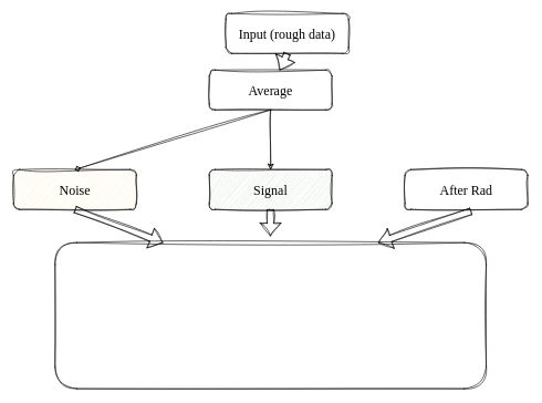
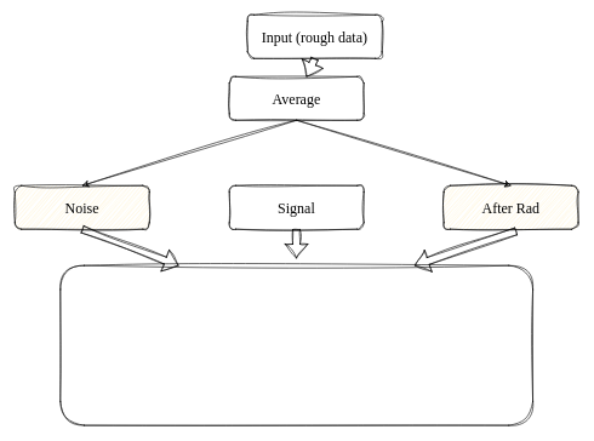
- <mxCell id="12" value="" style="endArrow=classic;html=1;rounded=0;sketch=1;hachureGap=4;jiggle=2;curveFitting=1;fontFamily=Architects Daughter;fontSource=https%3A%2F%2Ffonts.googleapis.com%2Fcss%3Ffamily%3DArchitects%2BDaughter;fontSize=16;entryX=0.5;entryY=0;entryDx=0;entryDy=0;exitX=0.5;exitY=1;exitDx=0;exitDy=0;" edge="1" parent="1" source="3" target="5"><mxGeometry width="50" height="50" relative="1" as="geometry"><mxPoint x="420" y="205" as="sourcePoint" /><mxPoint x="133" y="275" as="targetPoint" /></mxGeometry></mxCell>
+ <mxCell id="11" value="" style="endArrow=classic;html=1;rounded=0;sketch=1;hachureGap=4;jiggle=2;curveFitting=1;fontFamily=Architects Daughter;fontSource=https%3A%2F%2Ffonts.googleapis.com%2Fcss%3Ffamily%3DArchitects%2BDaughter;fontSize=16;entryX=0.5;entryY=0;entryDx=0;entryDy=0;exitX=0.5;exitY=1;exitDx=0;exitDy=0;" edge="1" parent="1" source="3" target="7"><mxGeometry width="50" height="50" relative="1" as="geometry"><mxPoint x="410" y="195" as="sourcePoint" /><mxPoint x="123" y="265" as="targetPoint" /></mxGeometry></mxCell>
- <mxCell id="10" value="" style="endArrow=diamond;html=1;rounded=0;sketch=1;hachureGap=4;jiggle=2;curveFitting=1;fontFamily=Architects Daughter;fontSource=https%3A%2F%2Ffonts.googleapis.com%2Fcss%3Ffamily%3DArchitects%2BDaughter;fontSize=16;entryX=0.5;entryY=0;entryDx=0;entryDy=0;exitX=0.5;exitY=1;exitDx=0;exitDy=0;" edge="1" parent="1" source="3" target="6"><mxGeometry width="50" height="50" relative="1" as="geometry"><mxPoint x="400" y="185" as="sourcePoint" /><mxPoint x="450" y="135" as="targetPoint" /></mxGeometry></mxCell>
+ <mxCell id="10" value="" style="endArrow=classic;html=1;rounded=0;sketch=1;hachureGap=4;jiggle=2;curveFitting=1;fontFamily=Architects Daughter;fontSource=https%3A%2F%2Ffonts.googleapis.com%2Fcss%3Ffamily%3DArchitects%2BDaughter;fontSize=16;entryX=0.5;entryY=0;entryDx=0;entryDy=0;exitX=0.5;exitY=1;exitDx=0;exitDy=0;" edge="1" parent="1" source="3" target="6"><mxGeometry width="50" height="50" relative="1" as="geometry"><mxPoint x="400" y="185" as="sourcePoint" /><mxPoint x="450" y="135" as="targetPoint" /></mxGeometry></mxCell>
- <mxCell id="5" value="Signal" style="rounded=1;whiteSpace=wrap;html=1;sketch=1;hachureGap=4;jiggle=2;curveFitting=1;fontFamily=Architects Daughter;fontSource=https%3A%2F%2Ffonts.googleapis.com%2Fcss%3Ffamily%3DArchitects%2BDaughter;fontSize=20;fillColor=#d5e8d4;" vertex="1" parent="1"><mxGeometry x="315" y="255" width="185" height="60" as="geometry" /></mxCell>
+ <mxCell id="5" value="Signal" style="rounded=1;whiteSpace=wrap;html=1;sketch=1;hachureGap=4;jiggle=2;curveFitting=1;fontFamily=Architects Daughter;fontSource=https%3A%2F%2Ffonts.googleapis.com%2Fcss%3Ffamily%3DArchitects%2BDaughter;fontSize=20;" vertex="1" parent="1"><mxGeometry x="315" y="255" width="185" height="60" as="geometry" /></mxCell>
- <mxCell id="7" value="After Rad" style="rounded=1;whiteSpace=wrap;html=1;sketch=1;hachureGap=4;jiggle=2;curveFitting=1;fontFamily=Architects Daughter;fontSource=https%3A%2F%2Ffonts.googleapis.com%2Fcss%3Ffamily%3DArchitects%2BDaughter;fontSize=20;" vertex="1" parent="1"><mxGeometry x="610" y="255" width="185" height="60" as="geometry" /></mxCell>
+ <mxCell id="7" value="After Rad" style="rounded=1;whiteSpace=wrap;html=1;sketch=1;hachureGap=4;jiggle=2;curveFitting=1;fontFamily=Architects Daughter;fontSource=https%3A%2F%2Ffonts.googleapis.com%2Fcss%3Ffamily%3DArchitects%2BDaughter;fontSize=20;fillColor=#fff2cc;" vertex="1" parent="1"><mxGeometry x="610" y="255" width="185" height="60" as="geometry" /></mxCell>
